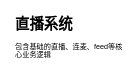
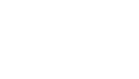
- <mxCell id="2" value="&lt;h1&gt;直播系统&lt;/h1&gt;&lt;p&gt;包含基础的直播、连麦、feed等核心业务逻辑&lt;/p&gt;" style="text;html=1;strokeColor=none;fillColor=none;spacing=5;spacingTop=-20;whiteSpace=wrap;overflow=hidden;rounded=0;" vertex="1" parent="1"><mxGeometry x="20" y="20" width="190" height="90" as="geometry" /></mxCell>
